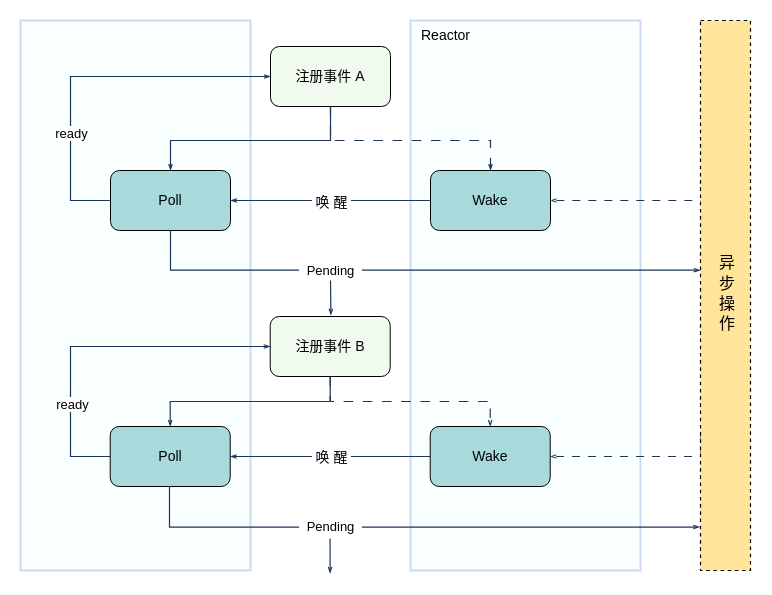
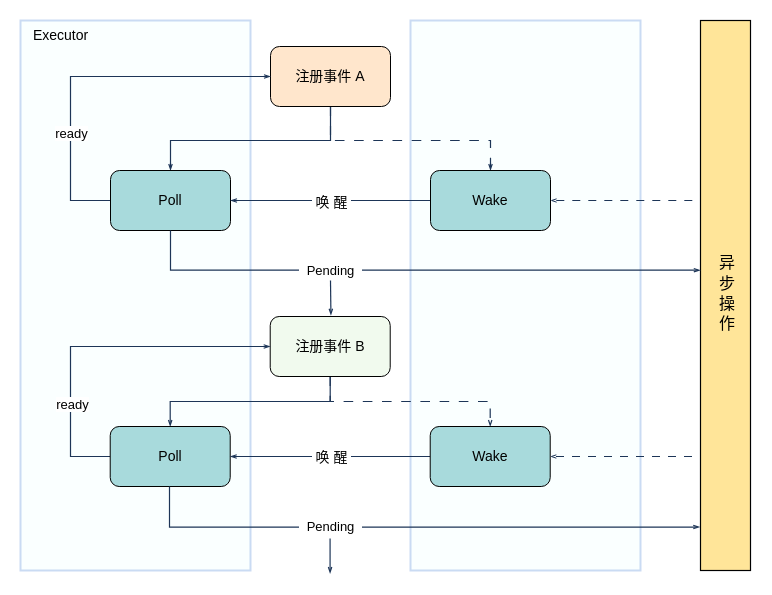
+ <mxCell id="16" value="Executor" style="text;html=1;align=center;verticalAlign=middle;resizable=0;points=[];autosize=1;fontFamily=Helvetica;fillColor=none;fontSize=14;fontStyle=0;spacing=2;fontColor=light-dark(#000000, #ff7b86);" vertex="1" parent="1"><mxGeometry x="20" y="20" width="80" height="30" as="geometry" /></mxCell>
- <mxCell id="31" value="Reactor" style="text;html=1;align=center;verticalAlign=middle;resizable=0;points=[];autosize=1;fontFamily=Helvetica;fillColor=none;fontSize=14;fontStyle=0;spacing=2;fontColor=#000000;" vertex="1" parent="1"><mxGeometry x="410" y="20" width="70" height="30" as="geometry" /></mxCell>
- <mxCell id="6" value="注册事件 A" style="rounded=1;whiteSpace=wrap;html=1;fillColor=#F1FAEE;fontColor=#000000;fontSize=14;fontStyle=0;spacing=2;strokeColor=default;spacingTop=0;fontFamily=Helvetica;" vertex="1" parent="1"><mxGeometry x="270" y="46" width="120" height="60" as="geometry" /></mxCell>
+ <mxCell id="6" value="注册事件 A" style="rounded=1;whiteSpace=wrap;html=1;fillColor=#ffe6cc;fontColor=#000000;fontSize=14;fontStyle=0;spacing=2;strokeColor=default;spacingTop=0;fontFamily=Helvetica;" vertex="1" parent="1"><mxGeometry x="270" y="46" width="120" height="60" as="geometry" /></mxCell>
- <mxCell id="15" value="异 步 操 作&amp;nbsp;" style="rounded=0;whiteSpace=wrap;html=1;fillColor=#FFE599;fontSize=16;fontStyle=0;spacing=2;spacingTop=0;textDirection=vertical-lr;strokeWidth=1.2;fontFamily=Helvetica;fontColor=#000000;dashed=1;" vertex="1" parent="1"><mxGeometry x="700" y="20" width="50" height="550" as="geometry" /></mxCell>
+ <mxCell id="15" value="异 步 操 作&amp;nbsp;" style="rounded=0;whiteSpace=wrap;html=1;fillColor=#FFE599;fontSize=16;fontStyle=0;spacing=2;spacingTop=0;textDirection=vertical-lr;strokeWidth=1.2;fontFamily=Helvetica;fontColor=#000000;" vertex="1" parent="1"><mxGeometry x="700" y="20" width="50" height="550" as="geometry" /></mxCell>
